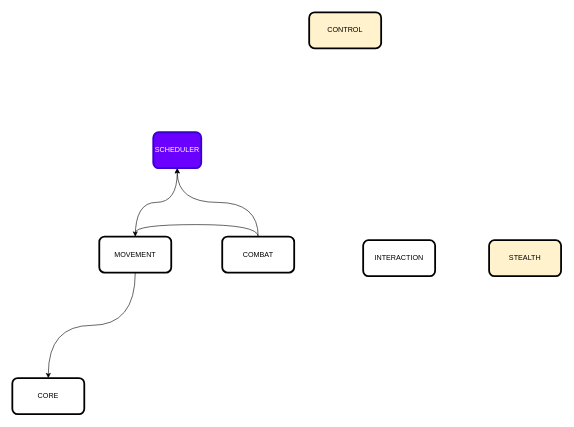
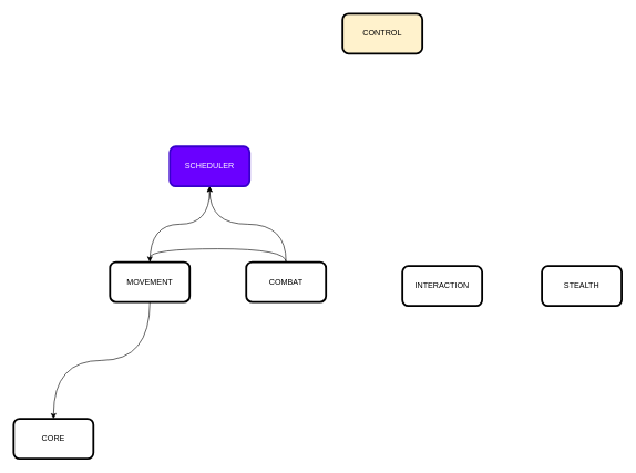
- <mxCell id="12" value="SCHEDULER" style="rounded=1;whiteSpace=wrap;html=1;strokeWidth=3;fillColor=#6a00ff;strokeColor=#3700CC;fontColor=#ffffff;" vertex="1" parent="1"><mxGeometry x="255" y="220" width="80" height="60" as="geometry" /></mxCell>
+ <mxCell id="12" value="SCHEDULER" style="rounded=1;whiteSpace=wrap;html=1;strokeWidth=3;fillColor=#6a00ff;strokeColor=#3700CC;fontColor=#ffffff;" vertex="1" parent="1"><mxGeometry x="255" y="220" width="120" height="60" as="geometry" /></mxCell>
- <mxCell id="11" value="STEALTH" style="rounded=1;whiteSpace=wrap;html=1;strokeWidth=3;fillColor=#fff2cc;" parent="1" vertex="1"><mxGeometry x="815" y="400" width="120" height="60" as="geometry" /></mxCell>
+ <mxCell id="11" value="STEALTH" style="rounded=1;whiteSpace=wrap;html=1;strokeWidth=3;" parent="1" vertex="1"><mxGeometry x="815" y="400" width="120" height="60" as="geometry" /></mxCell>
